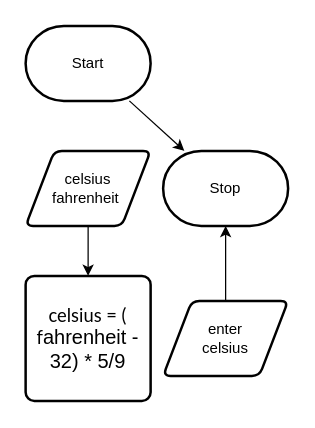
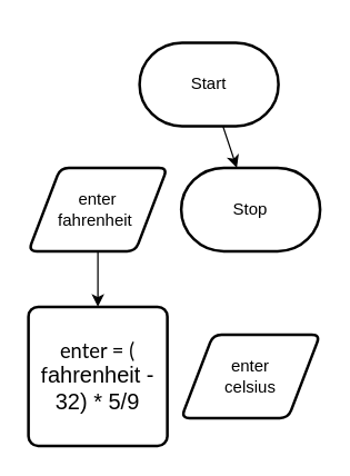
- <mxCell id="3" value="Start" style="strokeWidth=2;html=1;shape=mxgraph.flowchart.terminator;whiteSpace=wrap;" parent="1" vertex="1"><mxGeometry x="20" y="20" width="100" height="60" as="geometry" /></mxCell>
+ <mxCell id="3" value="Start" style="strokeWidth=2;html=1;shape=mxgraph.flowchart.terminator;whiteSpace=wrap;" parent="1" vertex="1"><mxGeometry x="100" y="30" width="100" height="60" as="geometry" /></mxCell>
- <mxCell id="5" value="celsius &lt;br&gt;fahrenheit&amp;nbsp;" style="shape=parallelogram;html=1;strokeWidth=2;perimeter=parallelogramPerimeter;whiteSpace=wrap;rounded=1;arcSize=12;size=0.23;" parent="1" vertex="1"><mxGeometry x="20" y="120" width="100" height="60" as="geometry" /></mxCell>
+ <mxCell id="5" value="enter &lt;br&gt;fahrenheit&amp;nbsp;" style="shape=parallelogram;html=1;strokeWidth=2;perimeter=parallelogramPerimeter;whiteSpace=wrap;rounded=1;arcSize=12;size=0.23;" parent="1" vertex="1"><mxGeometry x="20" y="120" width="100" height="60" as="geometry" /></mxCell>
- <mxCell id="8" style="edgeStyle=none;html=1;fontFamily=Helvetica;fontSize=12;fontColor=#FFFFFF;" parent="1" source="9" target="6" edge="1"><mxGeometry relative="1" as="geometry" /></mxCell>
- <mxCell id="7" value="&lt;font color=&quot;#000000&quot;&gt;&lt;span style=&quot;font-family: &amp;#34;lato&amp;#34; , sans-serif ; font-size: 14.667px ; text-align: left&quot;&gt;celsius = ( f&lt;/span&gt;&lt;span style=&quot;font-family: &amp;#34;arial&amp;#34; , sans-serif ; font-size: 16px ; text-align: left&quot;&gt;ahrenheit&amp;nbsp;- 32) * 5/9&lt;/span&gt;&lt;/font&gt;" style="rounded=1;whiteSpace=wrap;html=1;absoluteArcSize=1;arcSize=14;strokeWidth=2;labelBackgroundColor=none;fontFamily=Helvetica;fontSize=12;fontColor=#FFFFFF;fillColor=default;" parent="1" vertex="1"><mxGeometry x="20" y="220" width="100" height="100" as="geometry" /></mxCell>
+ <mxCell id="7" value="&lt;font color=&quot;#000000&quot;&gt;&lt;span style=&quot;font-family: &amp;#34;lato&amp;#34; , sans-serif ; font-size: 14.667px ; text-align: left&quot;&gt;enter = ( f&lt;/span&gt;&lt;span style=&quot;font-family: &amp;#34;arial&amp;#34; , sans-serif ; font-size: 16px ; text-align: left&quot;&gt;ahrenheit&amp;nbsp;- 32) * 5/9&lt;/span&gt;&lt;/font&gt;" style="rounded=1;whiteSpace=wrap;html=1;absoluteArcSize=1;arcSize=14;strokeWidth=2;labelBackgroundColor=none;fontFamily=Helvetica;fontSize=12;fontColor=#FFFFFF;fillColor=default;" parent="1" vertex="1"><mxGeometry x="20" y="220" width="100" height="100" as="geometry" /></mxCell>
